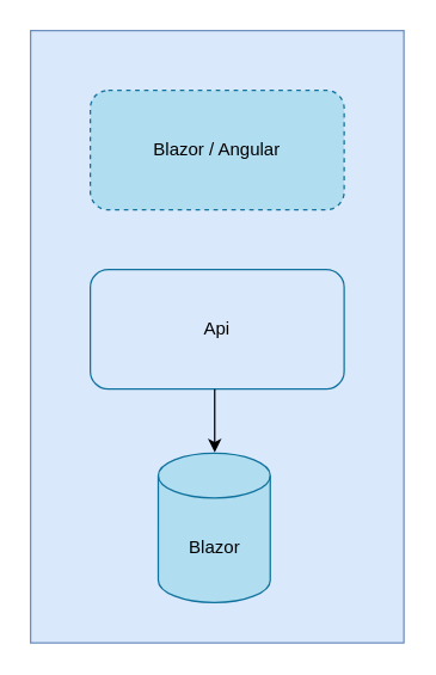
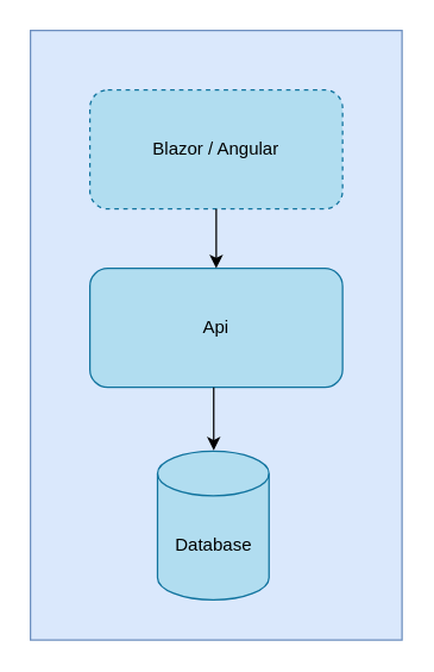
+ <mxCell id="5" style="edgeStyle=orthogonalEdgeStyle;rounded=1;orthogonalLoop=1;jettySize=auto;html=1;entryX=0.5;entryY=0;entryDx=0;entryDy=0;labelBackgroundColor=none;fontColor=default;exitX=0.5;exitY=1;exitDx=0;exitDy=0;" edge="1" parent="1" source="4" target="3"><mxGeometry relative="1" as="geometry"><mxPoint x="145" y="140" as="sourcePoint" /></mxGeometry></mxCell>
- <mxCell id="3" value="Api" style="rounded=1;whiteSpace=wrap;html=1;labelBackgroundColor=none;fillColor=#dae8fc;strokeColor=#10739e;shadow=0;glass=0;" vertex="1" parent="1"><mxGeometry x="60" y="180" width="170" height="80" as="geometry" /></mxCell>
+ <mxCell id="3" value="Api" style="rounded=1;whiteSpace=wrap;html=1;labelBackgroundColor=none;fillColor=#b1ddf0;strokeColor=#10739e;shadow=0;glass=0;" vertex="1" parent="1"><mxGeometry x="60" y="180" width="170" height="80" as="geometry" /></mxCell>
- <mxCell id="7" value="Blazor" style="shape=cylinder3;whiteSpace=wrap;html=1;boundedLbl=1;backgroundOutline=1;size=15;fillColor=#b1ddf0;strokeColor=#10739e;" vertex="1" parent="1"><mxGeometry x="105.5" y="303" width="75" height="100" as="geometry" /></mxCell>
+ <mxCell id="7" value="Database" style="shape=cylinder3;whiteSpace=wrap;html=1;boundedLbl=1;backgroundOutline=1;size=15;fillColor=#b1ddf0;strokeColor=#10739e;" vertex="1" parent="1"><mxGeometry x="105.5" y="303" width="75" height="100" as="geometry" /></mxCell>
